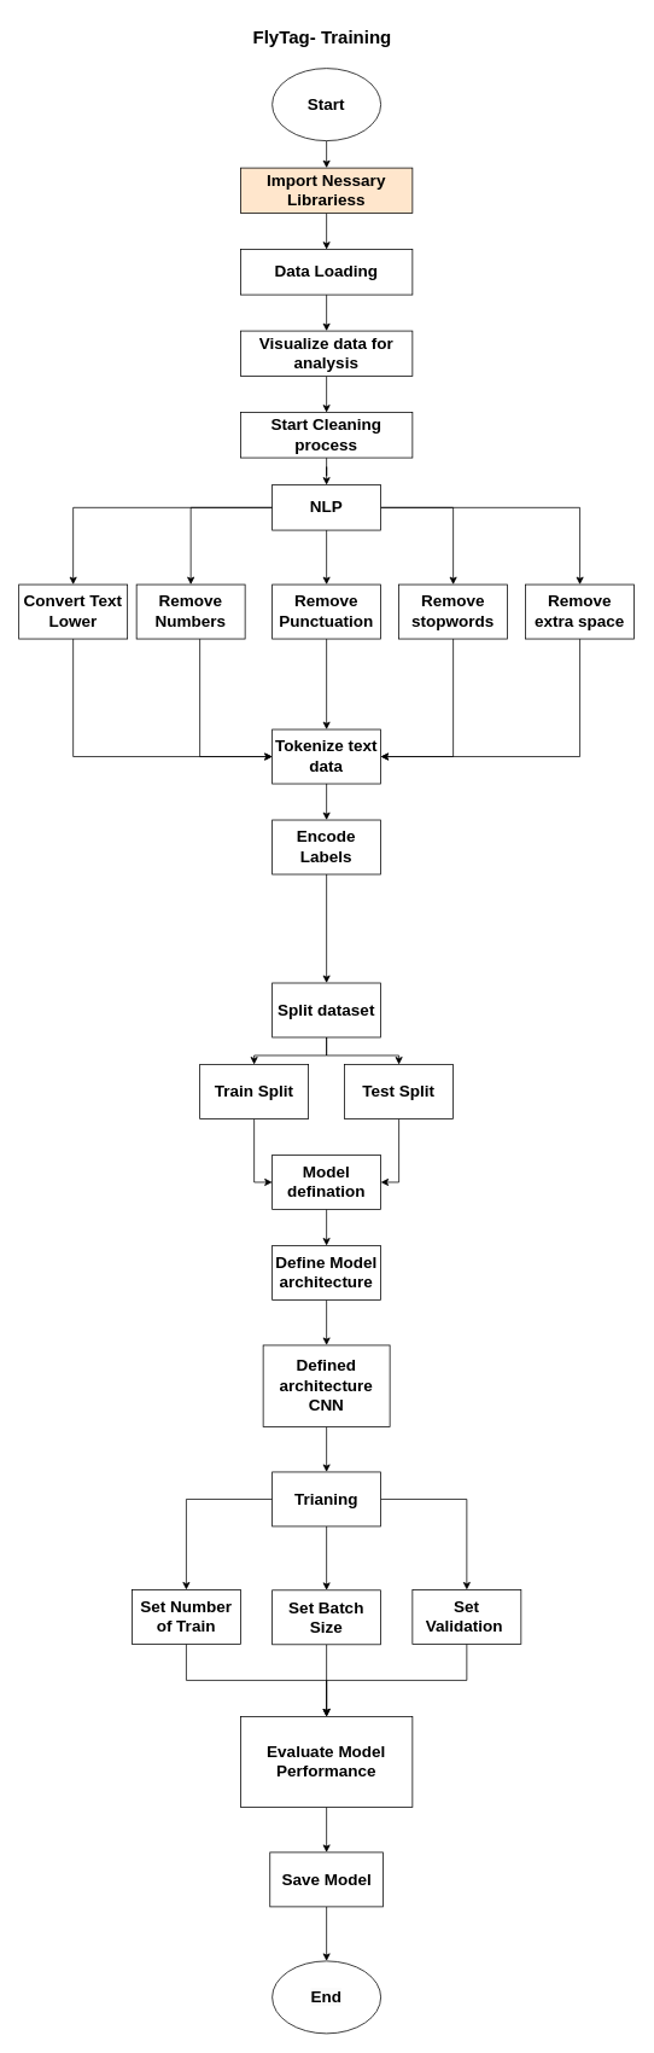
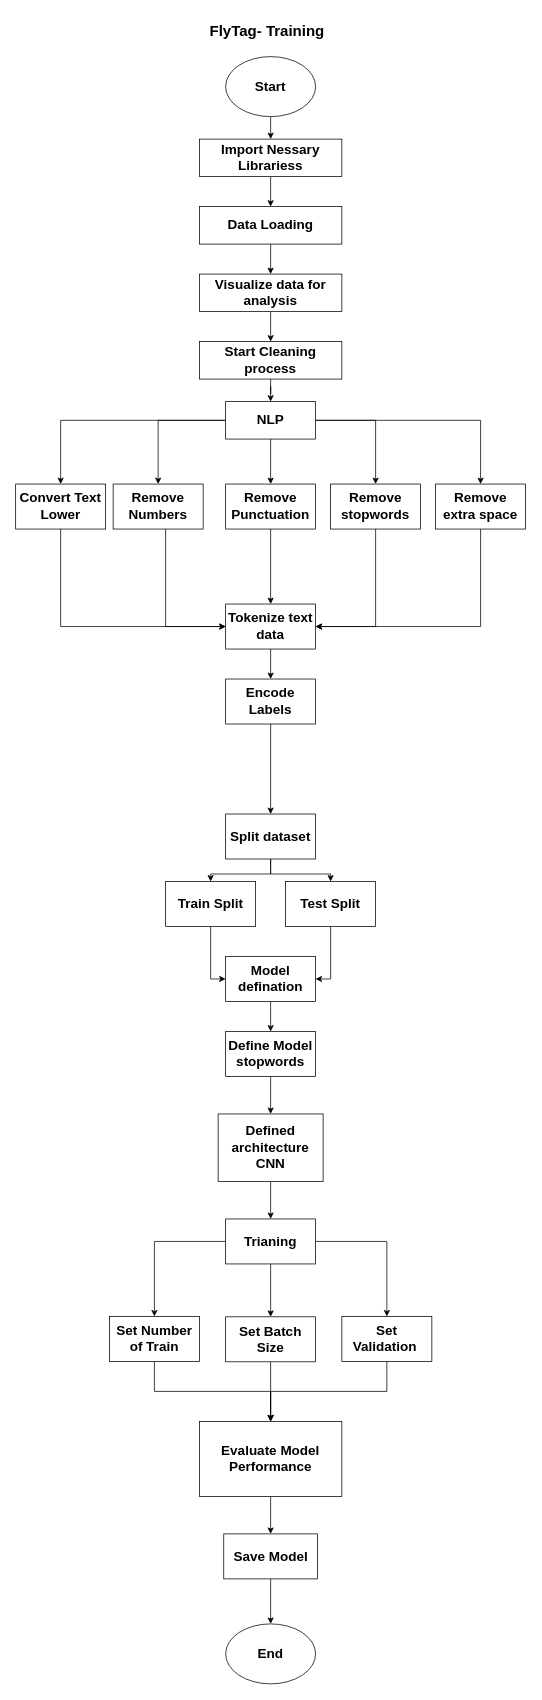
- <mxCell id="10" value="&lt;span style=&quot;font-size: 18px;&quot;&gt;&lt;b&gt;Import Nessary Librariess&lt;/b&gt;&lt;/span&gt;" style="rounded=0;whiteSpace=wrap;html=1;fillColor=#ffe6cc;" vertex="1" parent="1"><mxGeometry x="265" y="185" width="190" height="50" as="geometry" /></mxCell>
+ <mxCell id="10" value="&lt;span style=&quot;font-size: 18px;&quot;&gt;&lt;b&gt;Import Nessary Librariess&lt;/b&gt;&lt;/span&gt;" style="rounded=0;whiteSpace=wrap;html=1;" vertex="1" parent="1"><mxGeometry x="265" y="185" width="190" height="50" as="geometry" /></mxCell>
- <mxCell id="41" value="&lt;span style=&quot;font-size: 18px;&quot;&gt;&lt;b&gt;Define Model architecture&lt;/b&gt;&lt;/span&gt;" style="rounded=0;whiteSpace=wrap;html=1;" vertex="1" parent="1"><mxGeometry x="300" y="1375" width="120" height="60" as="geometry" /></mxCell>
+ <mxCell id="41" value="&lt;span style=&quot;font-size: 18px;&quot;&gt;&lt;b&gt;Define Model stopwords&lt;/b&gt;&lt;/span&gt;" style="rounded=0;whiteSpace=wrap;html=1;" vertex="1" parent="1"><mxGeometry x="300" y="1375" width="120" height="60" as="geometry" /></mxCell>
